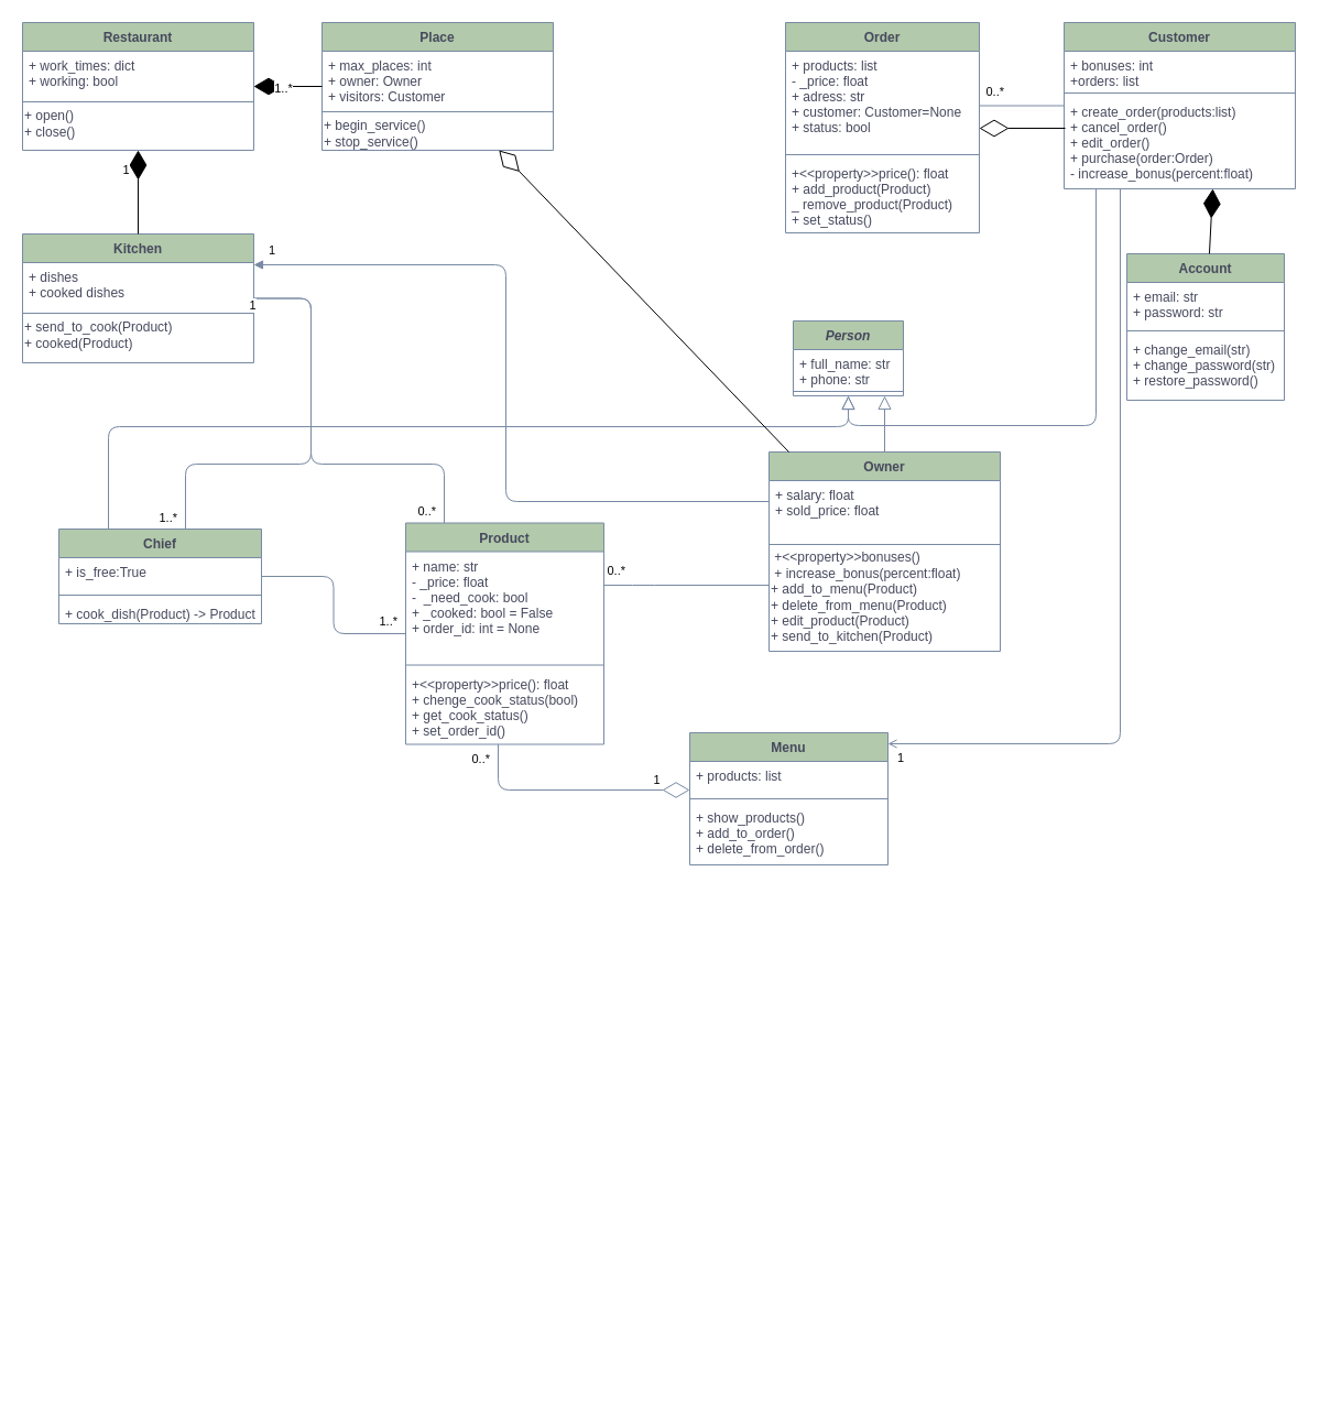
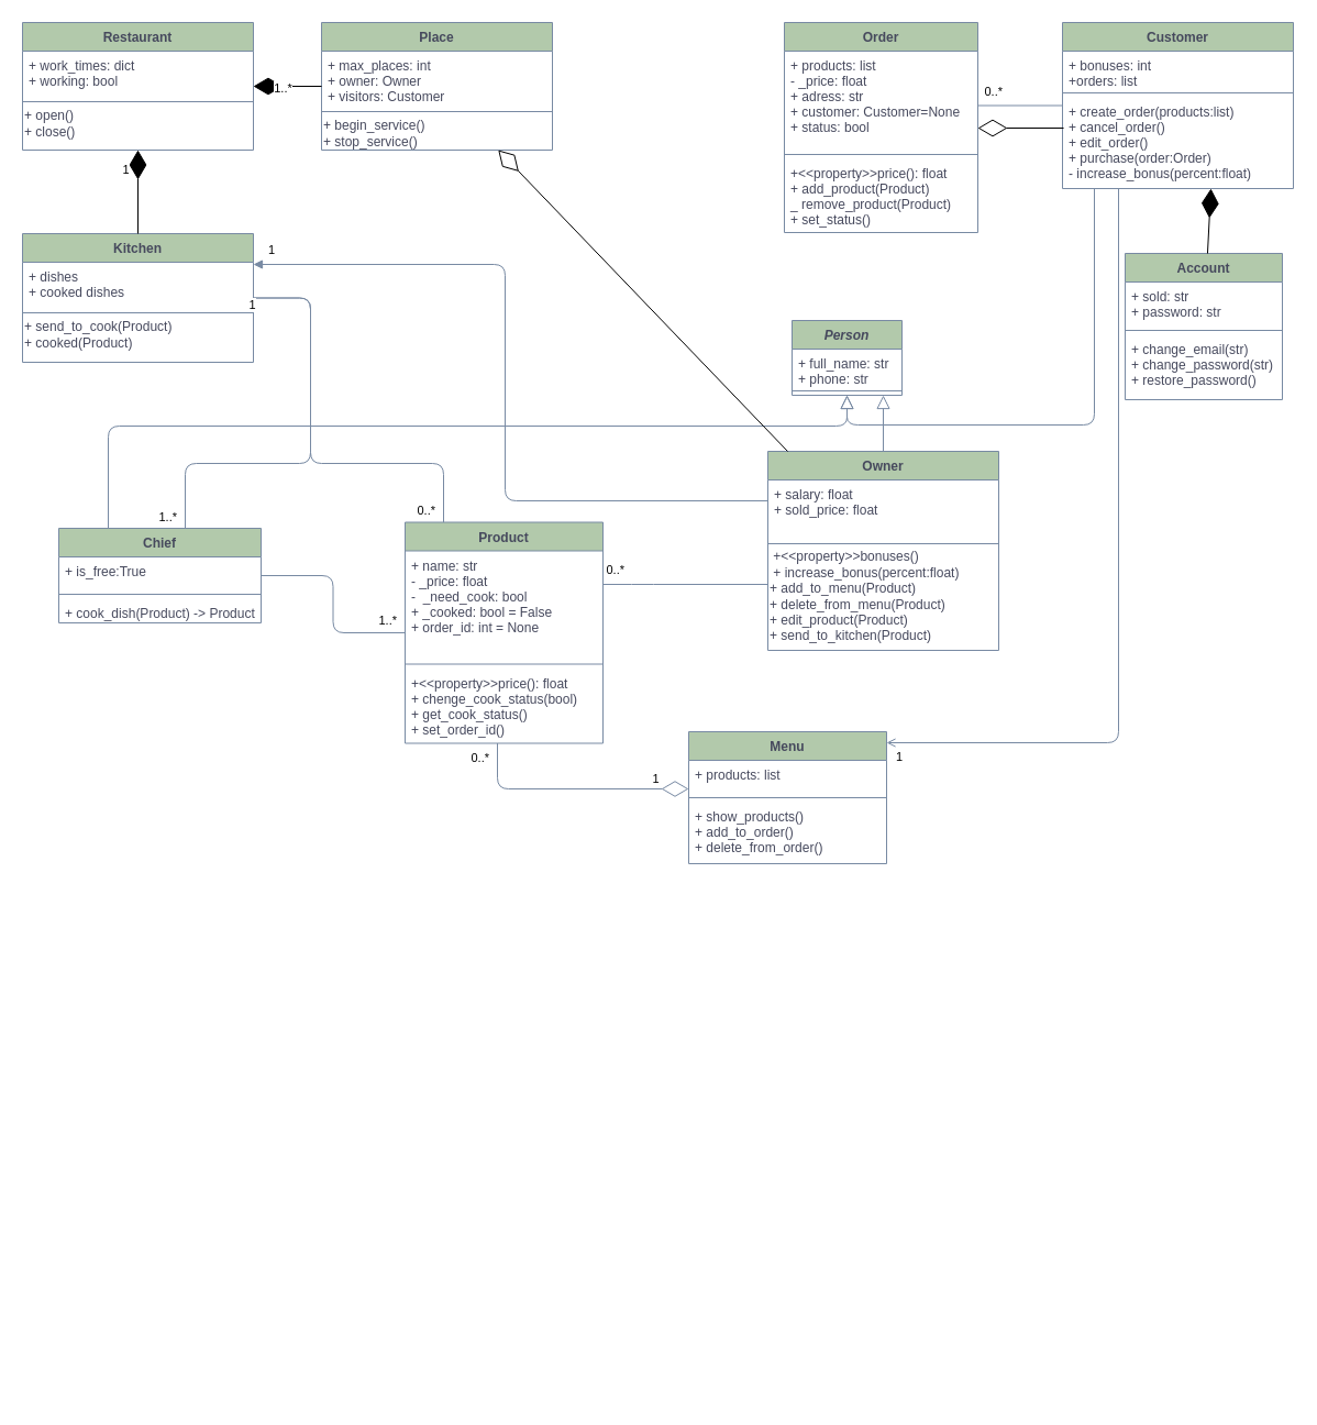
- <mxCell id="26" value="+ email: str&#10;+ password: str" style="text;align=left;verticalAlign=top;spacingLeft=4;spacingRight=4;overflow=hidden;rotatable=0;points=[[0,0.5],[1,0.5]];portConstraint=eastwest;shadow=0;html=0;fontColor=#46495D;" parent="25" vertex="1"><mxGeometry y="26" width="143" height="40" as="geometry" /></mxCell>
+ <mxCell id="26" value="+ sold: str&#10;+ password: str" style="text;align=left;verticalAlign=top;spacingLeft=4;spacingRight=4;overflow=hidden;rotatable=0;points=[[0,0.5],[1,0.5]];portConstraint=eastwest;shadow=0;html=0;fontColor=#46495D;" parent="25" vertex="1"><mxGeometry y="26" width="143" height="40" as="geometry" /></mxCell>
